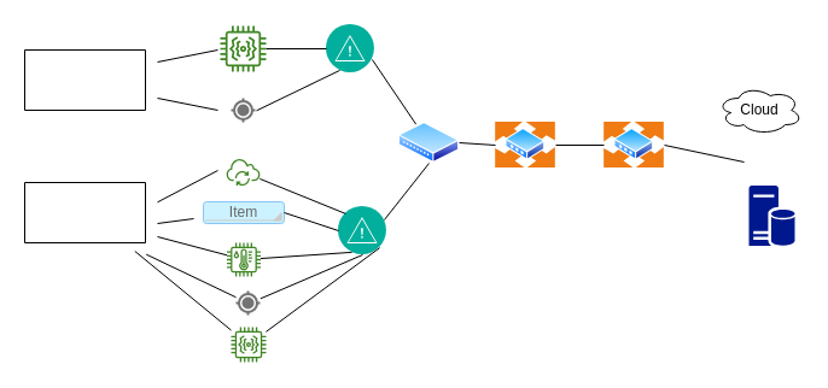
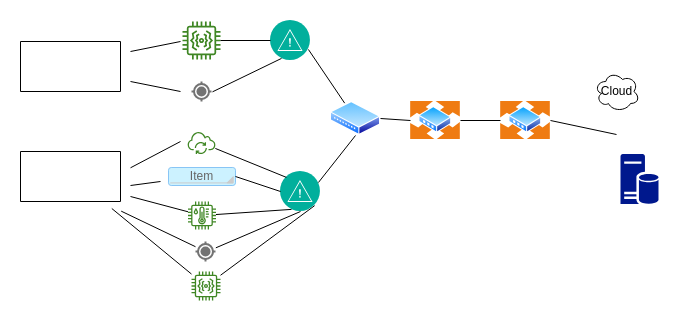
- <mxCell id="35" value="Cloud" style="ellipse;shape=cloud;whiteSpace=wrap;html=1;align=center;" vertex="1" parent="1"><mxGeometry x="594" y="71" width="70" height="40" as="geometry" /></mxCell>
+ <mxCell id="35" value="Cloud" style="ellipse;shape=cloud;whiteSpace=wrap;html=1;align=center;" vertex="1" parent="1"><mxGeometry x="594" y="71" width="45" height="40" as="geometry" /></mxCell>
